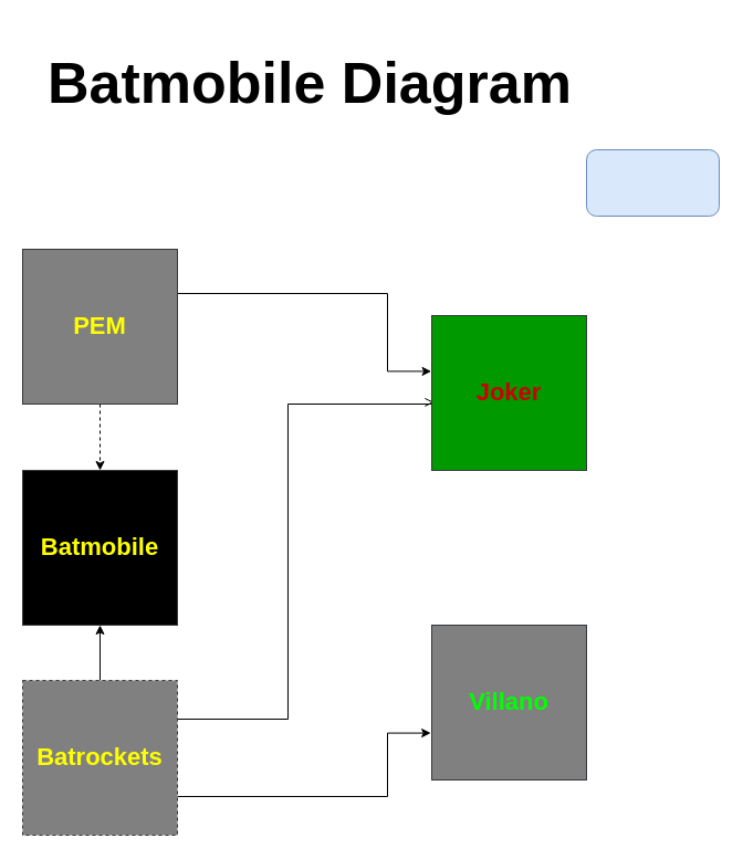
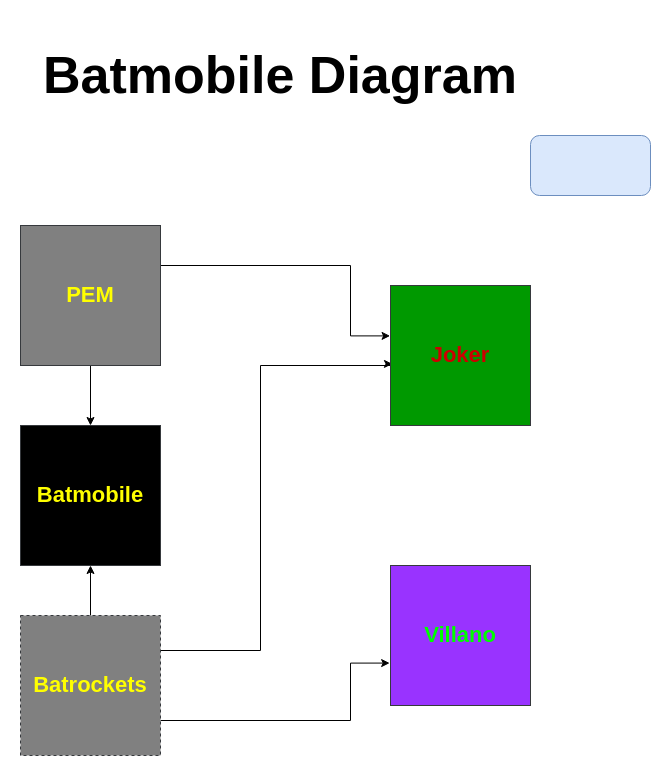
- <mxCell id="8" style="edgeStyle=orthogonalEdgeStyle;rounded=0;orthogonalLoop=1;jettySize=auto;html=1;exitX=1;exitY=0.25;exitDx=0;exitDy=0;entryX=0.014;entryY=0.56;entryDx=0;entryDy=0;entryPerimeter=0;endArrow=open;" parent="1" source="10" target="11" edge="1"><mxGeometry relative="1" as="geometry"><Array as="points"><mxPoint x="260" y="650" /><mxPoint x="260" y="365" /><mxPoint x="390" y="365" /><mxPoint x="390" y="363" /></Array></mxGeometry></mxCell>
+ <mxCell id="8" style="edgeStyle=orthogonalEdgeStyle;rounded=0;orthogonalLoop=1;jettySize=auto;html=1;exitX=1;exitY=0.25;exitDx=0;exitDy=0;entryX=0.014;entryY=0.56;entryDx=0;entryDy=0;entryPerimeter=0;" parent="1" source="10" target="11" edge="1"><mxGeometry relative="1" as="geometry"><Array as="points"><mxPoint x="260" y="650" /><mxPoint x="260" y="365" /><mxPoint x="390" y="365" /><mxPoint x="390" y="363" /></Array></mxGeometry></mxCell>
- <mxCell id="5" style="edgeStyle=orthogonalEdgeStyle;rounded=0;orthogonalLoop=1;jettySize=auto;html=1;exitX=0.5;exitY=1;exitDx=0;exitDy=0;entryX=0.5;entryY=0;entryDx=0;entryDy=0;dashed=1;" parent="1" source="6" target="2" edge="1"><mxGeometry relative="1" as="geometry" /></mxCell>
+ <mxCell id="5" style="edgeStyle=orthogonalEdgeStyle;rounded=0;orthogonalLoop=1;jettySize=auto;html=1;exitX=0.5;exitY=1;exitDx=0;exitDy=0;entryX=0.5;entryY=0;entryDx=0;entryDy=0;" parent="1" source="6" target="2" edge="1"><mxGeometry relative="1" as="geometry" /></mxCell>
- <mxCell id="12" value="&lt;font style=&quot;line-height: 140% ; font-size: 22px&quot; color=&quot;#00ff00&quot;&gt;&lt;b&gt;Villano&lt;/b&gt;&lt;/font&gt;" style="rounded=0;whiteSpace=wrap;html=1;strokeColor=#36393d;fillColor=#808080;" parent="1" vertex="1"><mxGeometry x="390" y="565" width="140" height="140" as="geometry" /></mxCell>
+ <mxCell id="12" value="&lt;font style=&quot;line-height: 140% ; font-size: 22px&quot; color=&quot;#00ff00&quot;&gt;&lt;b&gt;Villano&lt;/b&gt;&lt;/font&gt;" style="rounded=0;whiteSpace=wrap;html=1;strokeColor=#36393d;fillColor=#9933FF;" parent="1" vertex="1"><mxGeometry x="390" y="565" width="140" height="140" as="geometry" /></mxCell>
